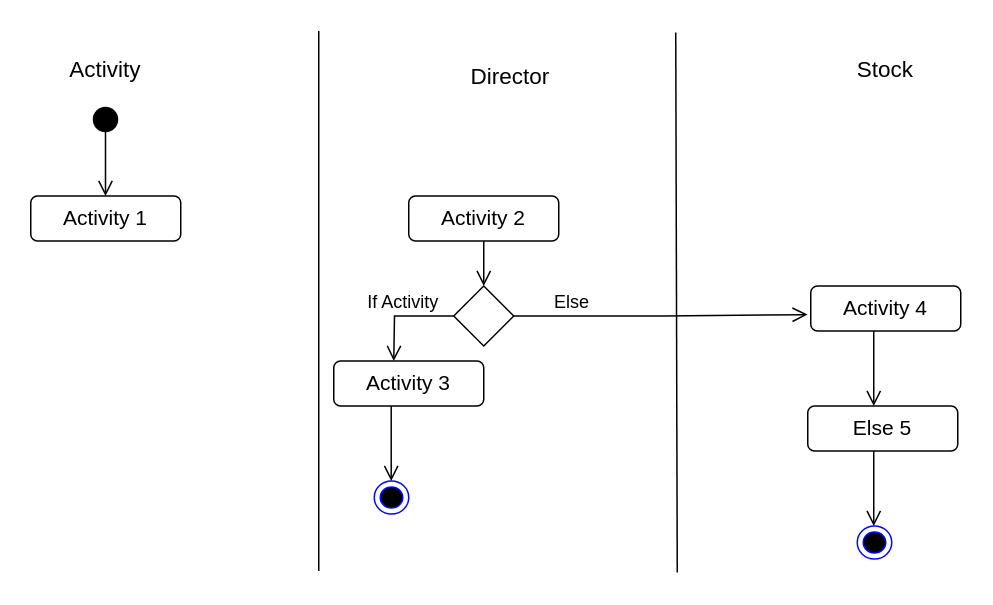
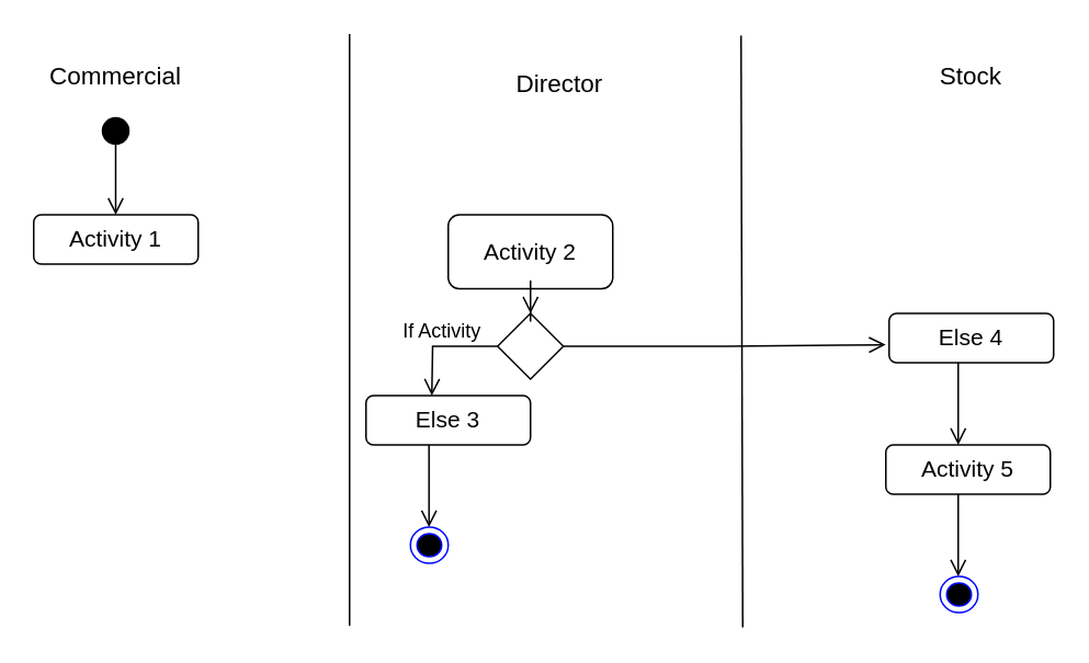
- <mxCell id="4" value="&lt;font style=&quot;font-size: 15px;&quot;&gt;Activity&lt;/font&gt;" style="text;html=1;align=center;verticalAlign=middle;whiteSpace=wrap;rounded=0;" vertex="1" parent="1"><mxGeometry x="22" y="30" width="96" height="30" as="geometry" /></mxCell>
+ <mxCell id="4" value="&lt;font style=&quot;font-size: 15px;&quot;&gt;Commercial&lt;/font&gt;" style="text;html=1;align=center;verticalAlign=middle;whiteSpace=wrap;rounded=0;" vertex="1" parent="1"><mxGeometry x="22" y="30" width="96" height="30" as="geometry" /></mxCell>
- <mxCell id="10" value="&lt;font style=&quot;font-size: 14px;&quot;&gt;Activity 2&lt;/font&gt;" style="rounded=1;whiteSpace=wrap;html=1;fillColor=none;" vertex="1" parent="1"><mxGeometry x="272" y="130" width="100" height="30" as="geometry" /></mxCell>
+ <mxCell id="10" value="&lt;font style=&quot;font-size: 14px;&quot;&gt;Activity 2&lt;/font&gt;" style="rounded=1;whiteSpace=wrap;html=1;fillColor=none;" vertex="1" parent="1"><mxGeometry x="272" y="130" width="100" height="45" as="geometry" /></mxCell>
- <mxCell id="22" value="Else" style="text;html=1;align=center;verticalAlign=middle;whiteSpace=wrap;rounded=0;" vertex="1" parent="1"><mxGeometry x="351" y="186" width="60" height="30" as="geometry" /></mxCell>
- <mxCell id="11" value="&lt;font style=&quot;font-size: 14px;&quot;&gt;Activity 4&lt;/font&gt;" style="rounded=1;whiteSpace=wrap;html=1;fillColor=none;" vertex="1" parent="1"><mxGeometry x="540" y="190" width="100" height="30" as="geometry" /></mxCell>
+ <mxCell id="11" value="&lt;font style=&quot;font-size: 14px;&quot;&gt;Else 4&lt;/font&gt;" style="rounded=1;whiteSpace=wrap;html=1;fillColor=none;" vertex="1" parent="1"><mxGeometry x="540" y="190" width="100" height="30" as="geometry" /></mxCell>
- <mxCell id="16" value="&lt;font style=&quot;font-size: 14px;&quot;&gt;Activity 3&lt;/font&gt;" style="rounded=1;whiteSpace=wrap;html=1;fillColor=none;" vertex="1" parent="1"><mxGeometry x="222" y="240" width="100" height="30" as="geometry" /></mxCell>
+ <mxCell id="16" value="&lt;font style=&quot;font-size: 14px;&quot;&gt;Else 3&lt;/font&gt;" style="rounded=1;whiteSpace=wrap;html=1;fillColor=none;" vertex="1" parent="1"><mxGeometry x="222" y="240" width="100" height="30" as="geometry" /></mxCell>
- <mxCell id="12" value="&lt;font style=&quot;font-size: 14px;&quot;&gt;Else 5&lt;/font&gt;" style="rounded=1;whiteSpace=wrap;html=1;fillColor=none;" vertex="1" parent="1"><mxGeometry x="538" y="270" width="100" height="30" as="geometry" /></mxCell>
+ <mxCell id="12" value="&lt;font style=&quot;font-size: 14px;&quot;&gt;Activity 5&lt;/font&gt;" style="rounded=1;whiteSpace=wrap;html=1;fillColor=none;" vertex="1" parent="1"><mxGeometry x="538" y="270" width="100" height="30" as="geometry" /></mxCell>
